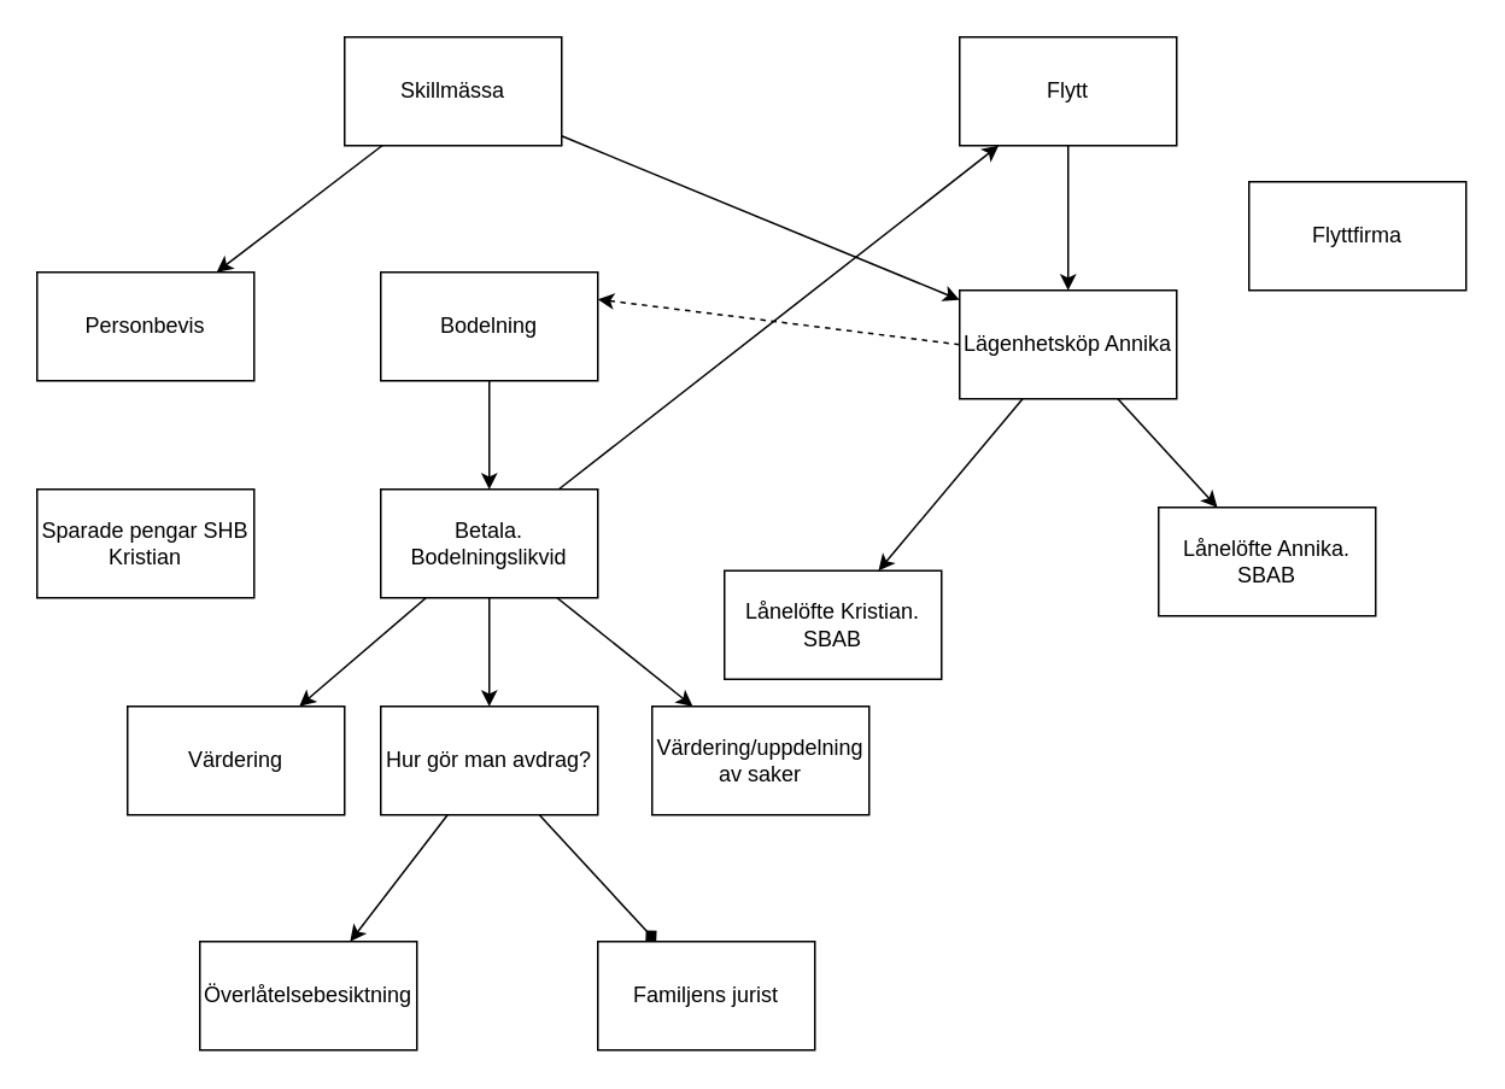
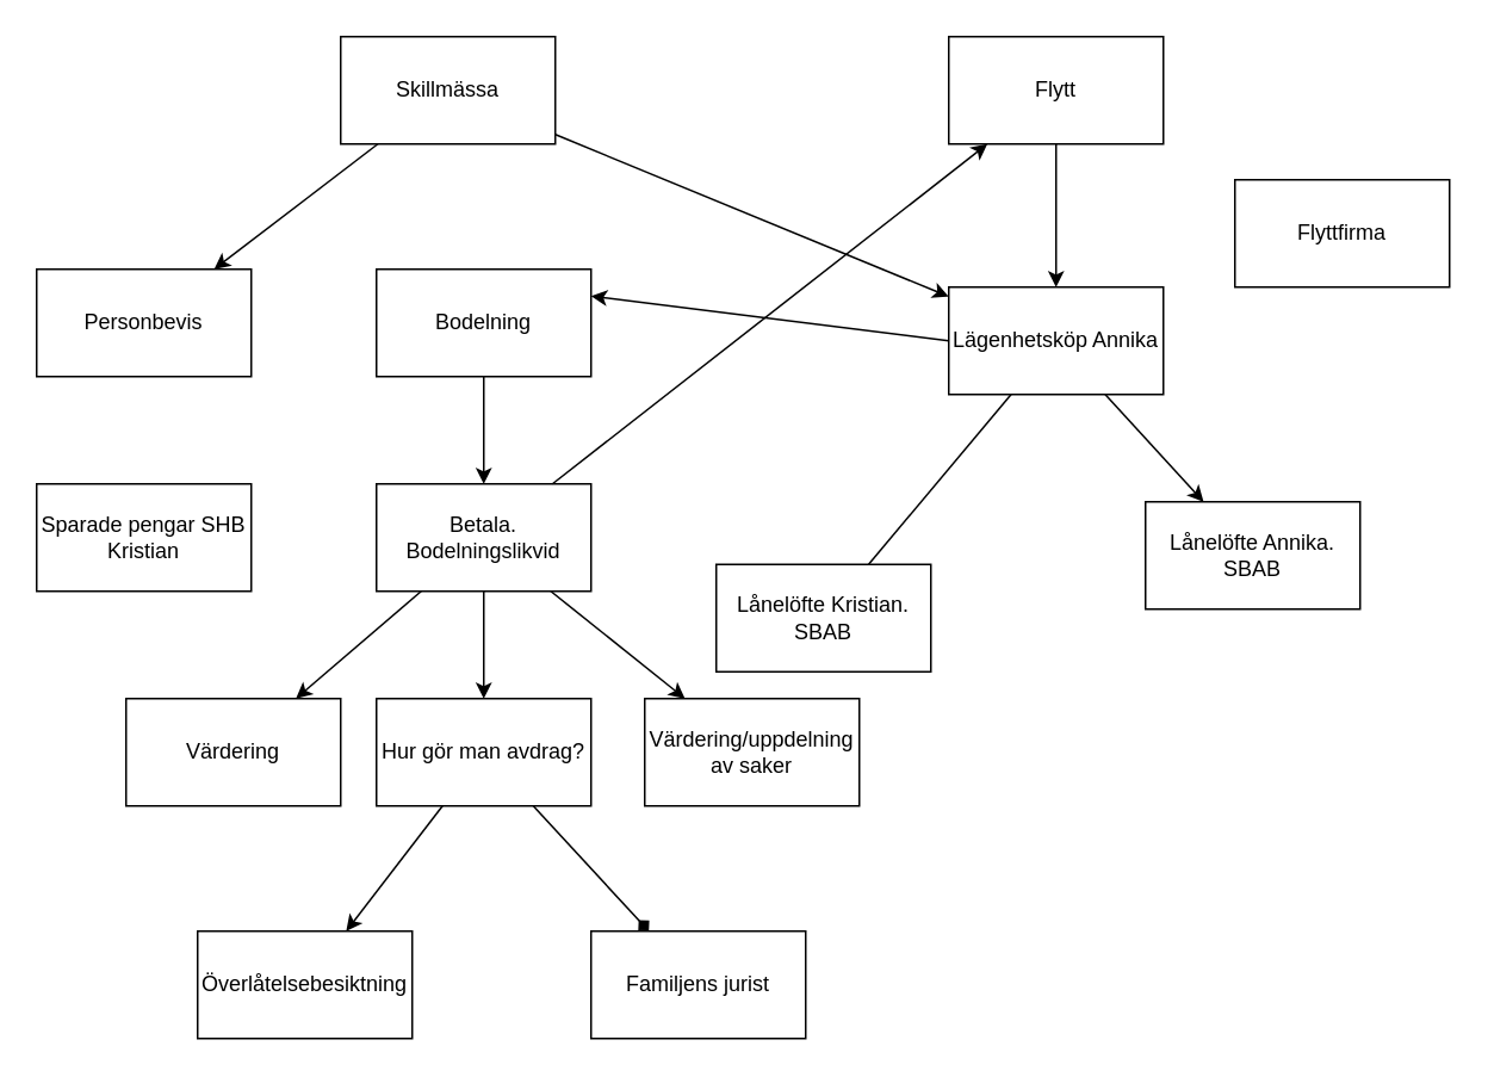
- <mxCell id="28" value="" style="endArrow=classic;html=1;rounded=0;exitX=0;exitY=0.5;exitDx=0;exitDy=0;dashed=1;entryX=1;entryY=0.25;entryDx=0;entryDy=0;" edge="1" parent="1" source="17" target="3"><mxGeometry width="50" height="50" relative="1" as="geometry"><mxPoint x="340" y="350" as="sourcePoint" /><mxPoint x="390" y="300" as="targetPoint" /></mxGeometry></mxCell>
+ <mxCell id="28" value="" style="endArrow=classic;html=1;rounded=0;exitX=0;exitY=0.5;exitDx=0;exitDy=0;dashed=0;entryX=1;entryY=0.25;entryDx=0;entryDy=0;" edge="1" parent="1" source="17" target="3"><mxGeometry width="50" height="50" relative="1" as="geometry"><mxPoint x="340" y="350" as="sourcePoint" /><mxPoint x="390" y="300" as="targetPoint" /></mxGeometry></mxCell>
- <mxCell id="25" value="" style="endArrow=classic;html=1;rounded=0;" edge="1" parent="1" source="17" target="15"><mxGeometry width="50" height="50" relative="1" as="geometry"><mxPoint x="440" y="330" as="sourcePoint" /><mxPoint x="490" y="280" as="targetPoint" /></mxGeometry></mxCell>
+ <mxCell id="25" value="" style="endArrow=none;html=1;rounded=0;" edge="1" parent="1" source="17" target="15"><mxGeometry width="50" height="50" relative="1" as="geometry"><mxPoint x="440" y="330" as="sourcePoint" /><mxPoint x="490" y="280" as="targetPoint" /></mxGeometry></mxCell>
